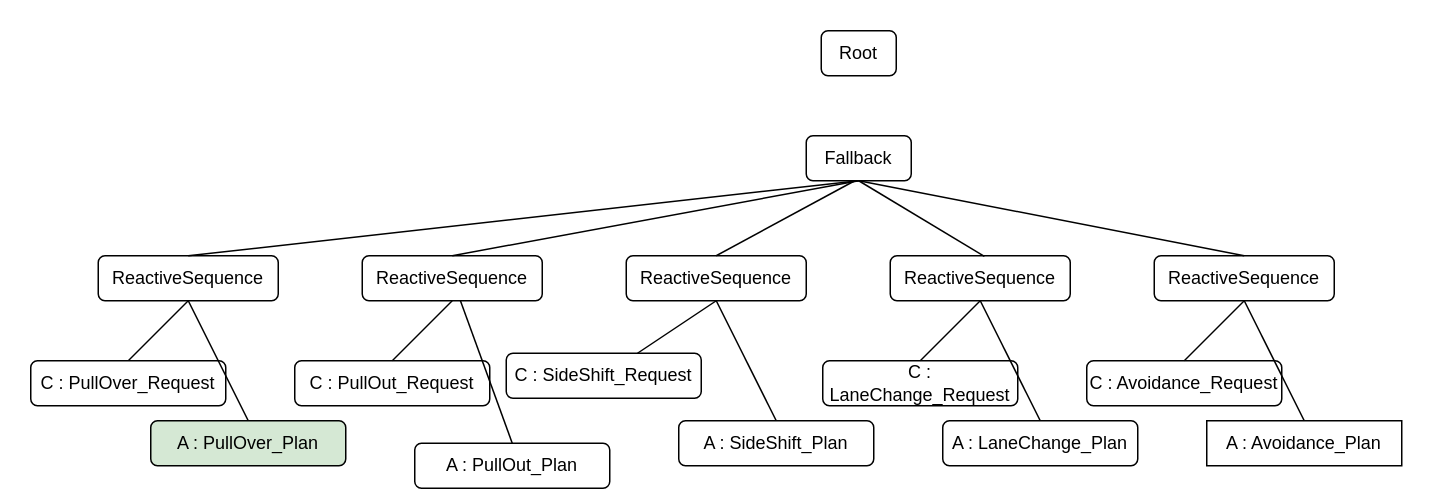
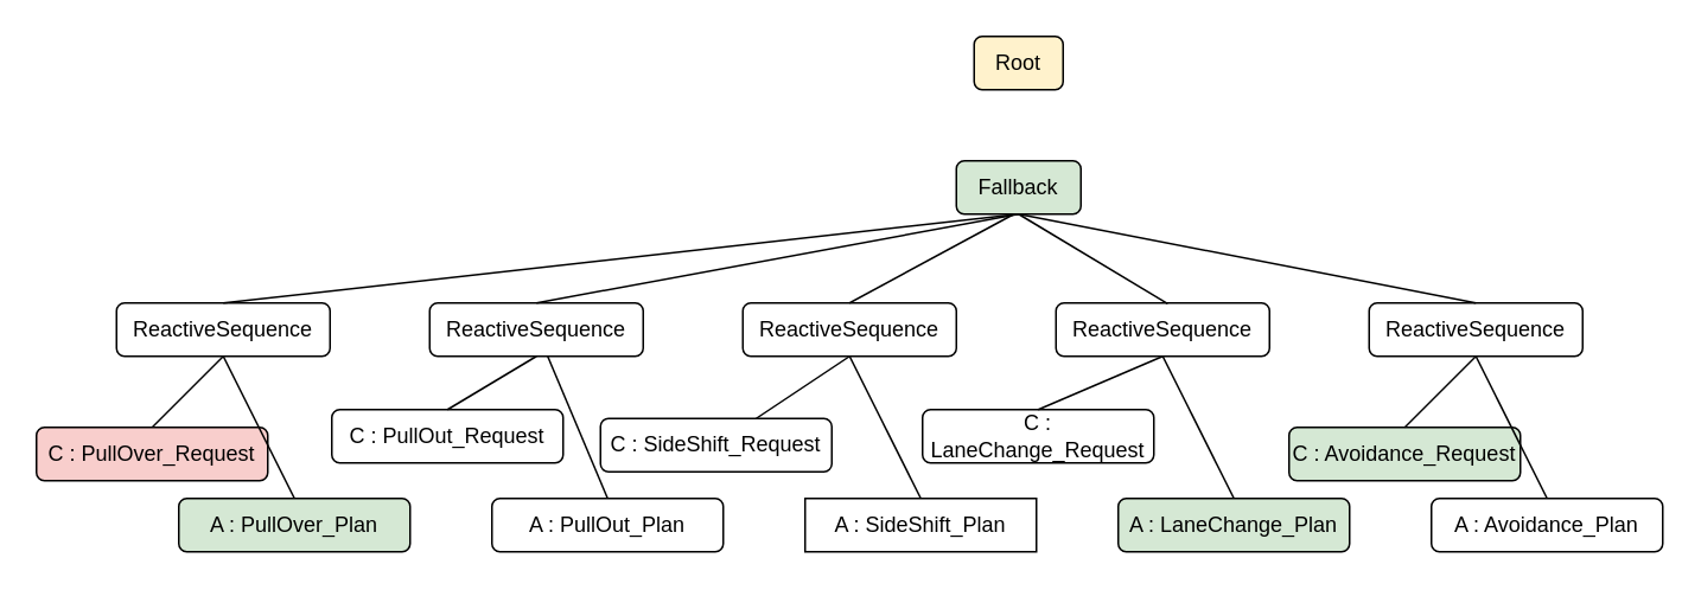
- <mxCell id="2" value="Root" style="rounded=1;whiteSpace=wrap;html=1;" vertex="1" parent="1"><mxGeometry x="547" y="20" width="50" height="30" as="geometry" /></mxCell>
+ <mxCell id="2" value="Root" style="rounded=1;whiteSpace=wrap;html=1;fillColor=#fff2cc;" vertex="1" parent="1"><mxGeometry x="547" y="20" width="50" height="30" as="geometry" /></mxCell>
- <mxCell id="3" value="Fallback" style="rounded=1;whiteSpace=wrap;html=1;" vertex="1" parent="1"><mxGeometry x="537" y="90" width="70" height="30" as="geometry" /></mxCell>
+ <mxCell id="3" value="Fallback" style="rounded=1;whiteSpace=wrap;html=1;fillColor=#d5e8d4;" vertex="1" parent="1"><mxGeometry x="537" y="90" width="70" height="30" as="geometry" /></mxCell>
- <mxCell id="15" value="C : PullOver_Request" style="rounded=1;whiteSpace=wrap;html=1;" vertex="1" parent="1"><mxGeometry x="20" y="240" width="130" height="30" as="geometry" /></mxCell>
+ <mxCell id="15" value="C : PullOver_Request" style="rounded=1;whiteSpace=wrap;html=1;fillColor=#f8cecc;" vertex="1" parent="1"><mxGeometry x="20" y="240" width="130" height="30" as="geometry" /></mxCell>
- <mxCell id="18" value="C : PullOut_Request" style="rounded=1;whiteSpace=wrap;html=1;" vertex="1" parent="1"><mxGeometry x="196" y="240" width="130" height="30" as="geometry" /></mxCell>
+ <mxCell id="18" value="C : PullOut_Request" style="rounded=1;whiteSpace=wrap;html=1;" vertex="1" parent="1"><mxGeometry x="186" y="230" width="130" height="30" as="geometry" /></mxCell>
- <mxCell id="26" value="C : LaneChange_Request" style="rounded=1;whiteSpace=wrap;html=1;" vertex="1" parent="1"><mxGeometry x="548" y="240" width="130" height="30" as="geometry" /></mxCell>
+ <mxCell id="26" value="C : LaneChange_Request" style="rounded=1;whiteSpace=wrap;html=1;" vertex="1" parent="1"><mxGeometry x="518" y="230" width="130" height="30" as="geometry" /></mxCell>
- <mxCell id="30" value="C : Avoidance_Request" style="rounded=1;whiteSpace=wrap;html=1;" vertex="1" parent="1"><mxGeometry x="724" y="240" width="130" height="30" as="geometry" /></mxCell>
+ <mxCell id="30" value="C : Avoidance_Request" style="rounded=1;whiteSpace=wrap;html=1;fillColor=#d5e8d4;" vertex="1" parent="1"><mxGeometry x="724" y="240" width="130" height="30" as="geometry" /></mxCell>
- <mxCell id="21" value="A : SideShift_Plan" style="rounded=1;whiteSpace=wrap;html=1;" vertex="1" parent="1"><mxGeometry x="452" y="280" width="130" height="30" as="geometry" /></mxCell>
+ <mxCell id="21" value="A : SideShift_Plan" style="whiteSpace=wrap;html=1;rounded=0;" vertex="1" parent="1"><mxGeometry x="452" y="280" width="130" height="30" as="geometry" /></mxCell>
- <mxCell id="27" value="A : LaneChange_Plan" style="rounded=1;whiteSpace=wrap;html=1;" vertex="1" parent="1"><mxGeometry x="628" y="280" width="130" height="30" as="geometry" /></mxCell>
+ <mxCell id="27" value="A : LaneChange_Plan" style="rounded=1;whiteSpace=wrap;html=1;fillColor=#d5e8d4;" vertex="1" parent="1"><mxGeometry x="628" y="280" width="130" height="30" as="geometry" /></mxCell>
- <mxCell id="31" value="A : Avoidance_Plan" style="whiteSpace=wrap;html=1;rounded=0;" vertex="1" parent="1"><mxGeometry x="804" y="280" width="130" height="30" as="geometry" /></mxCell>
+ <mxCell id="31" value="A : Avoidance_Plan" style="rounded=1;whiteSpace=wrap;html=1;" vertex="1" parent="1"><mxGeometry x="804" y="280" width="130" height="30" as="geometry" /></mxCell>
- <mxCell id="19" value="A : PullOut_Plan" style="rounded=1;whiteSpace=wrap;html=1;" vertex="1" parent="1"><mxGeometry x="276" y="295" width="130" height="30" as="geometry" /></mxCell>
+ <mxCell id="19" value="A : PullOut_Plan" style="rounded=1;whiteSpace=wrap;html=1;" vertex="1" parent="1"><mxGeometry x="276" y="280" width="130" height="30" as="geometry" /></mxCell>
